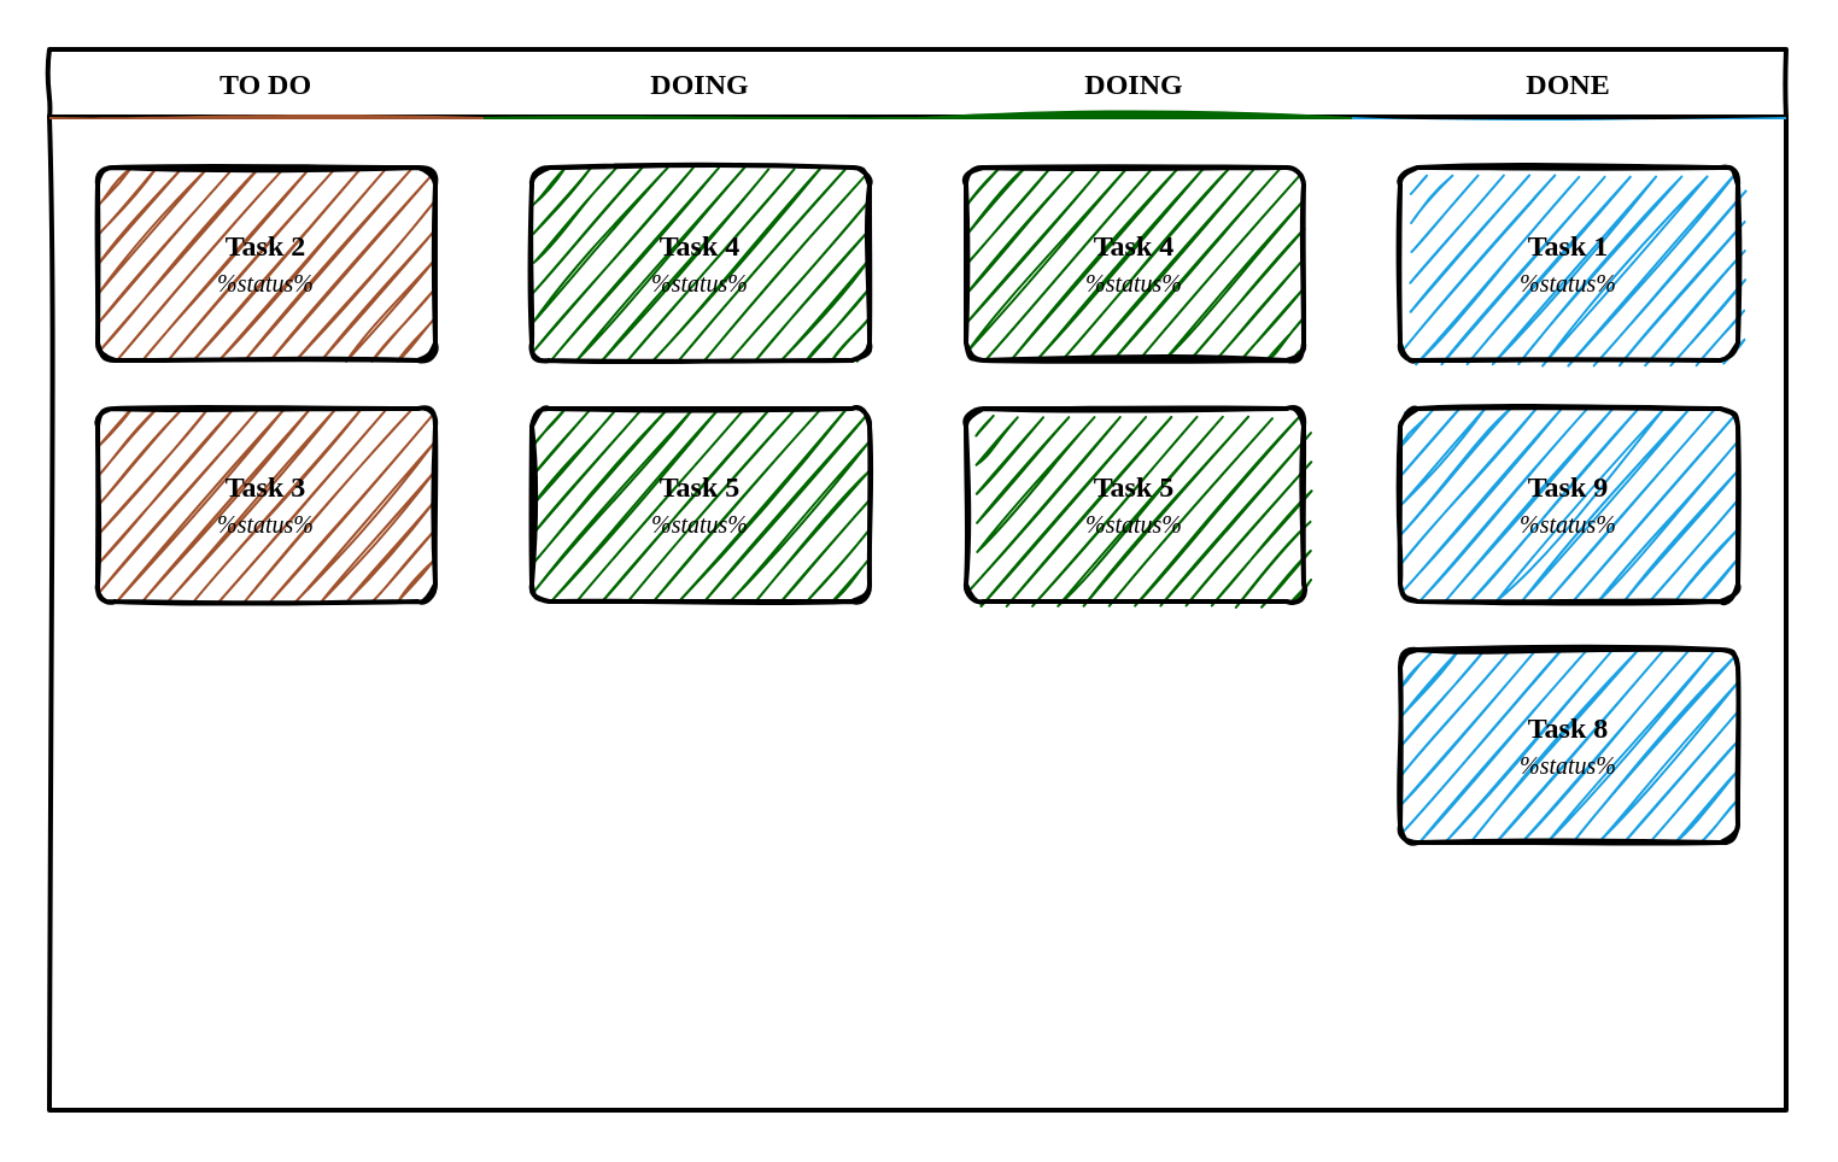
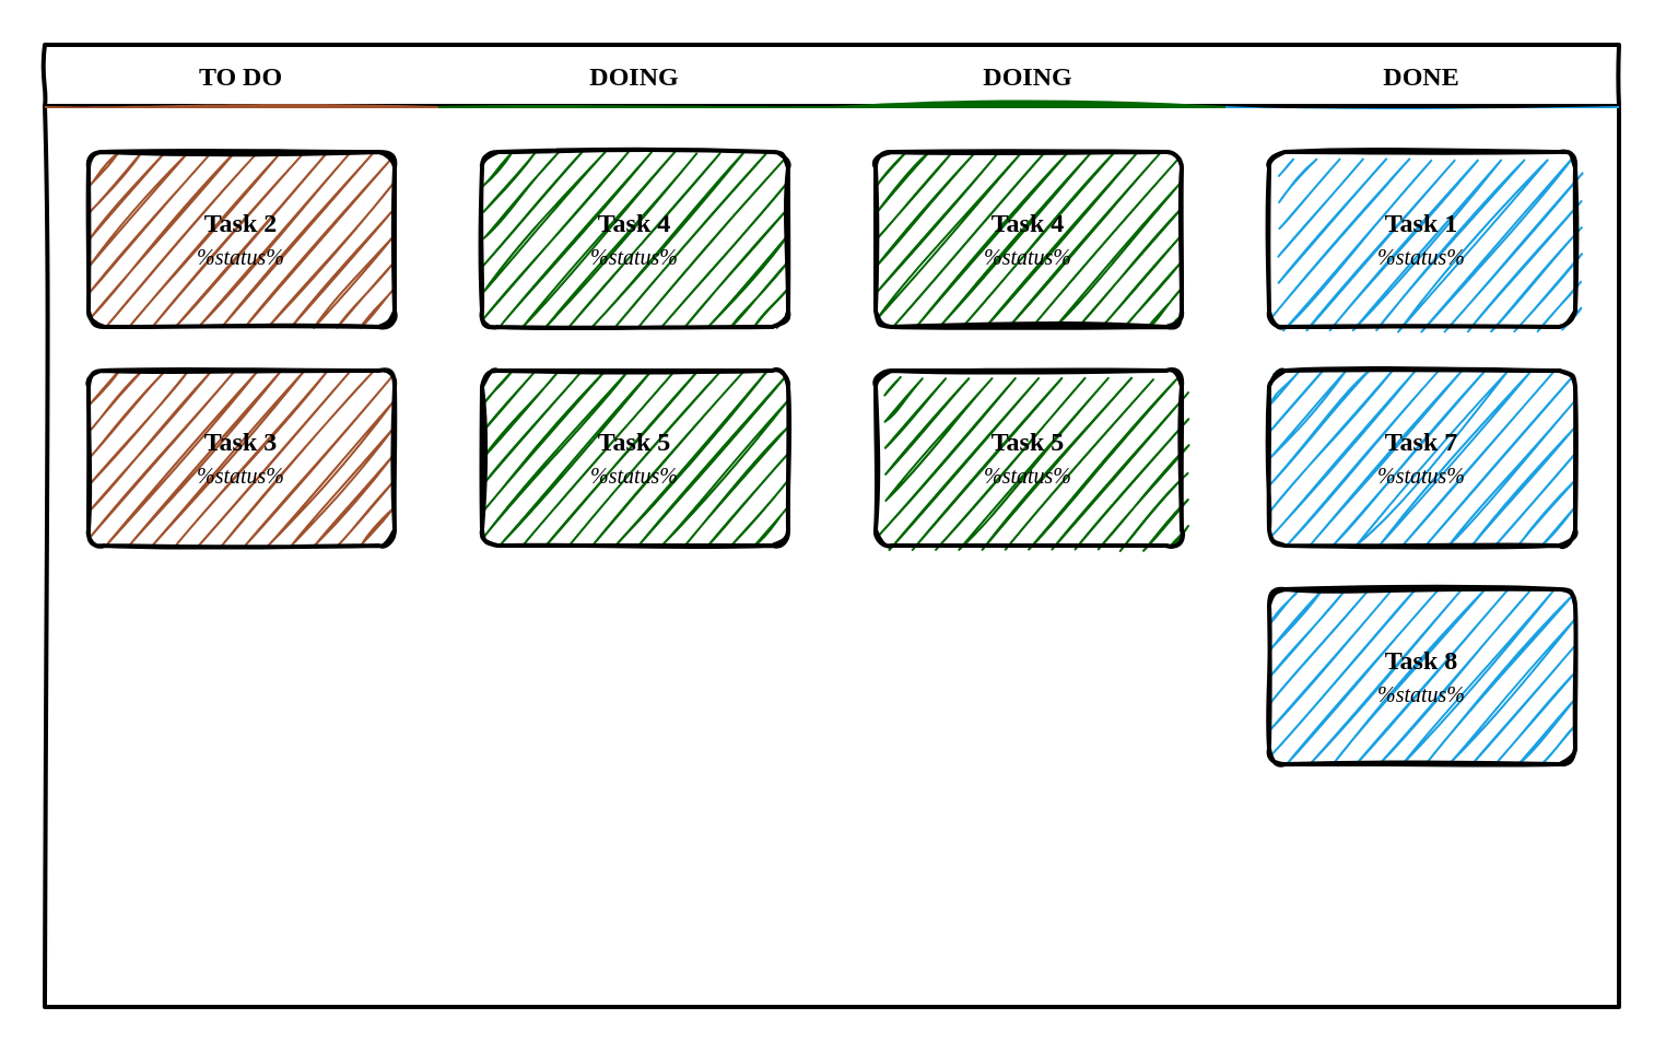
- <mxCell id="14" value="Task 9&lt;br&gt;&lt;span style=&quot;font-weight: normal&quot;&gt;&lt;i&gt;&lt;font style=&quot;font-size: 10px&quot;&gt;%status%&lt;/font&gt;&lt;/i&gt;&lt;/span&gt;" style="whiteSpace=wrap;html=1;strokeWidth=2;fillColor=swimlane;fontStyle=1;spacingTop=0;rounded=1;arcSize=9;points=[];sketch=1;fontFamily=Permanent Marker;hachureGap=8;fillWeight=1;" parent="12" vertex="1"><mxGeometry x="20" y="121" width="140" height="80" as="geometry" /></mxCell>
+ <mxCell id="14" value="Task 7&lt;br&gt;&lt;span style=&quot;font-weight: normal&quot;&gt;&lt;i&gt;&lt;font style=&quot;font-size: 10px&quot;&gt;%status%&lt;/font&gt;&lt;/i&gt;&lt;/span&gt;" style="whiteSpace=wrap;html=1;strokeWidth=2;fillColor=swimlane;fontStyle=1;spacingTop=0;rounded=1;arcSize=9;points=[];sketch=1;fontFamily=Permanent Marker;hachureGap=8;fillWeight=1;" parent="12" vertex="1"><mxGeometry x="20" y="121" width="140" height="80" as="geometry" /></mxCell>
